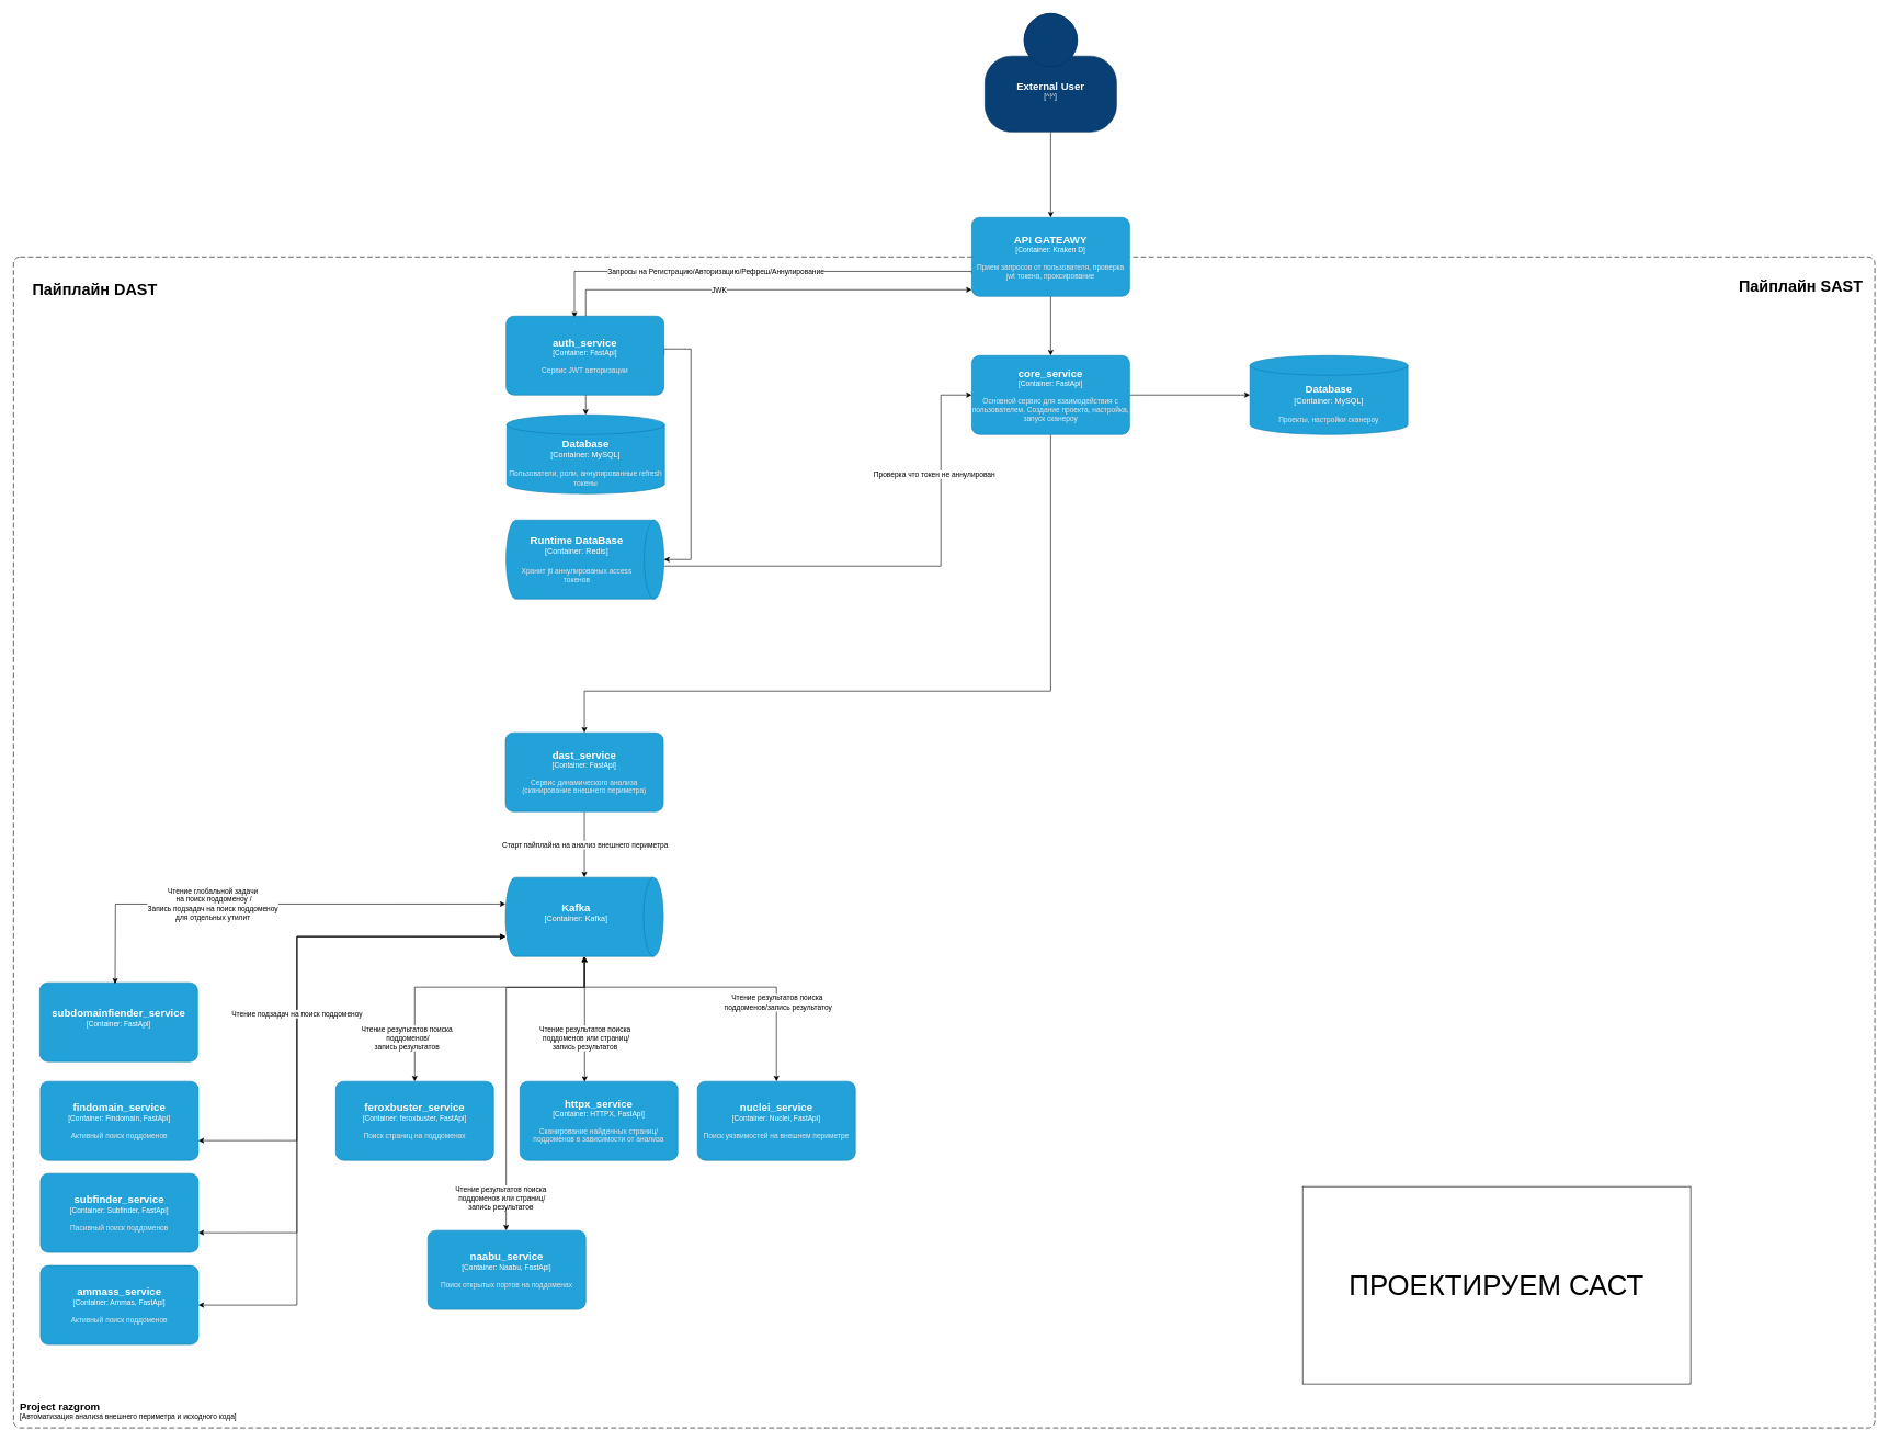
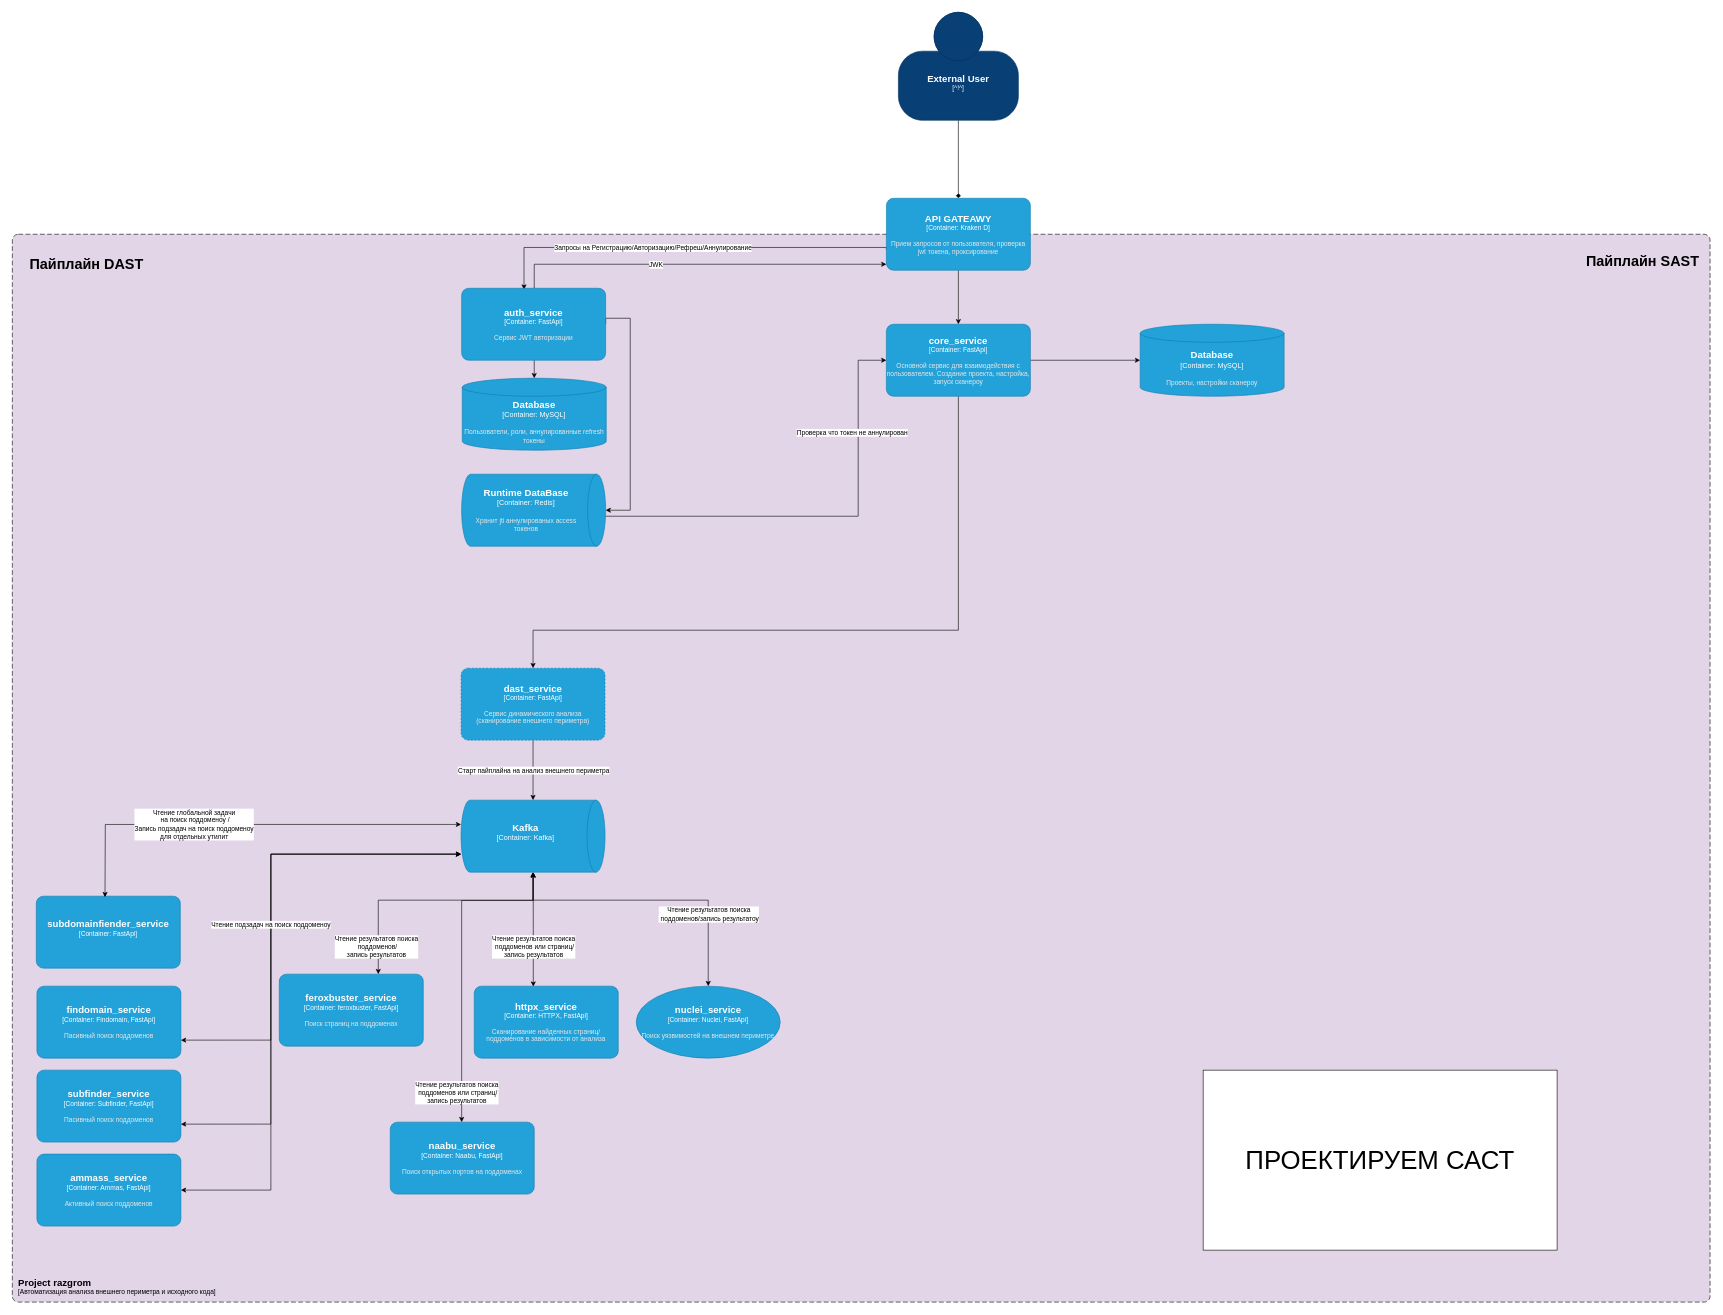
- <mxCell id="7" style="edgeStyle=orthogonalEdgeStyle;rounded=0;orthogonalLoop=1;jettySize=auto;html=1;entryX=0.5;entryY=0;entryDx=0;entryDy=0;entryPerimeter=0;" parent="1" source="8" target="10" edge="1"><mxGeometry relative="1" as="geometry"><mxPoint x="1597" y="320.193" as="targetPoint" /><Array as="points" /></mxGeometry></mxCell>
+ <mxCell id="7" style="edgeStyle=orthogonalEdgeStyle;rounded=0;orthogonalLoop=1;jettySize=auto;html=1;entryX=0.5;entryY=0;entryDx=0;entryDy=0;entryPerimeter=0;endArrow=diamond;" parent="1" source="8" target="10" edge="1"><mxGeometry relative="1" as="geometry"><mxPoint x="1597" y="320.193" as="targetPoint" /><Array as="points" /></mxGeometry></mxCell>
- <mxCell id="21" value="&lt;font style=&quot;font-size: 16px&quot;&gt;&lt;b&gt;dast_service&lt;/b&gt;&lt;/font&gt;&lt;div&gt;[Container: FastApi]&lt;/div&gt;&lt;br&gt;&lt;div&gt;&lt;font style=&quot;font-size: 11px&quot;&gt;&lt;font color=&quot;#E6E6E6&quot;&gt;Сервис динамического анализа (сканирование внешнего периметра)&lt;/font&gt;&lt;/div&gt;" style="rounded=1;whiteSpace=wrap;html=1;fontSize=11;labelBackgroundColor=none;fillColor=#23A2D9;fontColor=#ffffff;align=center;arcSize=10;strokeColor=#0E7DAD;metaEdit=1;resizable=0;points=[[0.25,0,0],[0.5,0,0],[0.75,0,0],[1,0.25,0],[1,0.5,0],[1,0.75,0],[0.75,1,0],[0.5,1,0],[0.25,1,0],[0,0.75,0],[0,0.5,0],[0,0.25,0]];" parent="1" vertex="1"><mxGeometry x="768" y="1113.33" width="240" height="120" as="geometry" /></mxCell>
+ <mxCell id="21" value="&lt;font style=&quot;font-size: 16px&quot;&gt;&lt;b&gt;dast_service&lt;/b&gt;&lt;/font&gt;&lt;div&gt;[Container: FastApi]&lt;/div&gt;&lt;br&gt;&lt;div&gt;&lt;font style=&quot;font-size: 11px&quot;&gt;&lt;font color=&quot;#E6E6E6&quot;&gt;Сервис динамического анализа (сканирование внешнего периметра)&lt;/font&gt;&lt;/div&gt;" style="rounded=1;whiteSpace=wrap;html=1;fontSize=11;labelBackgroundColor=none;fillColor=#23A2D9;fontColor=#ffffff;align=center;arcSize=10;strokeColor=#0E7DAD;metaEdit=1;resizable=0;points=[[0.25,0,0],[0.5,0,0],[0.75,0,0],[1,0.25,0],[1,0.5,0],[1,0.75,0],[0.75,1,0],[0.5,1,0],[0.25,1,0],[0,0.75,0],[0,0.5,0],[0,0.25,0]];dashed=1;" parent="1" vertex="1"><mxGeometry x="768" y="1113.33" width="240" height="120" as="geometry" /></mxCell>
- <mxCell id="2" value="&lt;font style=&quot;font-size: 16px&quot;&gt;&lt;b&gt;&lt;div style=&quot;text-align: left&quot;&gt;Project razgrom&lt;/div&gt;&lt;/b&gt;&lt;/font&gt;&lt;div style=&quot;text-align: left&quot;&gt;[Автоматизация анализа внешнего периметра и исходного кода]&lt;/div&gt;" style="rounded=1;fontSize=11;whiteSpace=wrap;html=1;dashed=1;arcSize=20;labelBackgroundColor=none;align=left;verticalAlign=bottom;labelBorderColor=none;spacingTop=0;spacing=10;dashPattern=8 4;metaEdit=1;rotatable=0;perimeter=rectanglePerimeter;noLabel=0;labelPadding=0;allowArrows=0;connectable=0;expand=0;recursiveResize=0;editable=1;pointerEvents=0;absoluteArcSize=1;points=[[0.25,0,0],[0.5,0,0],[0.75,0,0],[1,0.25,0],[1,0.5,0],[1,0.75,0],[0.75,1,0],[0.5,1,0],[0.25,1,0],[0,0.75,0],[0,0.5,0],[0,0.25,0]];" parent="1" vertex="1"><mxGeometry x="20" y="390" width="2830" height="1780" as="geometry" /></mxCell>
+ <mxCell id="2" value="&lt;font style=&quot;font-size: 16px&quot;&gt;&lt;b&gt;&lt;div style=&quot;text-align: left&quot;&gt;Project razgrom&lt;/div&gt;&lt;/b&gt;&lt;/font&gt;&lt;div style=&quot;text-align: left&quot;&gt;[Автоматизация анализа внешнего периметра и исходного кода]&lt;/div&gt;" style="rounded=1;fontSize=11;whiteSpace=wrap;html=1;dashed=1;arcSize=20;labelBackgroundColor=none;align=left;verticalAlign=bottom;labelBorderColor=none;spacingTop=0;spacing=10;dashPattern=8 4;metaEdit=1;rotatable=0;perimeter=rectanglePerimeter;noLabel=0;labelPadding=0;allowArrows=0;connectable=0;expand=0;recursiveResize=0;editable=1;pointerEvents=0;absoluteArcSize=1;points=[[0.25,0,0],[0.5,0,0],[0.75,0,0],[1,0.25,0],[1,0.5,0],[1,0.75,0],[0.75,1,0],[0.5,1,0],[0.25,1,0],[0,0.75,0],[0,0.5,0],[0,0.25,0]];fillColor=#e1d5e7;" parent="1" vertex="1"><mxGeometry x="20" y="390" width="2830" height="1780" as="geometry" /></mxCell>
- <mxCell id="31" value="&lt;font style=&quot;font-size: 16px&quot;&gt;&lt;b&gt;findomain_service&lt;/b&gt;&lt;/font&gt;&lt;div&gt;[Container: Findomain, FastApi]&lt;/div&gt;&lt;br&gt;&lt;div&gt;&lt;font style=&quot;font-size: 11px&quot;&gt;&lt;font color=&quot;#E6E6E6&quot;&gt;Активный поиск поддоменов&lt;/font&gt;&lt;/div&gt;" style="rounded=1;whiteSpace=wrap;html=1;fontSize=11;labelBackgroundColor=none;fillColor=#23A2D9;fontColor=#ffffff;align=center;arcSize=10;strokeColor=#0E7DAD;metaEdit=1;resizable=0;points=[[0.25,0,0],[0.5,0,0],[0.75,0,0],[1,0.25,0],[1,0.5,0],[1,0.75,0],[0.75,1,0],[0.5,1,0],[0.25,1,0],[0,0.75,0],[0,0.5,0],[0,0.25,0]];" parent="1" vertex="1"><mxGeometry x="61" y="1643.33" width="240" height="120" as="geometry" /></mxCell>
+ <mxCell id="31" value="&lt;font style=&quot;font-size: 16px&quot;&gt;&lt;b&gt;findomain_service&lt;/b&gt;&lt;/font&gt;&lt;div&gt;[Container: Findomain, FastApi]&lt;/div&gt;&lt;br&gt;&lt;div&gt;&lt;font style=&quot;font-size: 11px&quot;&gt;&lt;font color=&quot;#E6E6E6&quot;&gt;Пасивный поиск поддоменов&lt;/font&gt;&lt;/div&gt;" style="rounded=1;whiteSpace=wrap;html=1;fontSize=11;labelBackgroundColor=none;fillColor=#23A2D9;fontColor=#ffffff;align=center;arcSize=10;strokeColor=#0E7DAD;metaEdit=1;resizable=0;points=[[0.25,0,0],[0.5,0,0],[0.75,0,0],[1,0.25,0],[1,0.5,0],[1,0.75,0],[0.75,1,0],[0.5,1,0],[0.25,1,0],[0,0.75,0],[0,0.5,0],[0,0.25,0]];" parent="1" vertex="1"><mxGeometry x="61" y="1643.33" width="240" height="120" as="geometry" /></mxCell>
- <mxCell id="42" value="&lt;font style=&quot;font-size: 16px&quot;&gt;&lt;b&gt;feroxbuster_service&lt;/b&gt;&lt;/font&gt;&lt;div&gt;[Container: feroxbuster, FastApi]&lt;/div&gt;&lt;br&gt;&lt;div&gt;&lt;font style=&quot;font-size: 11px&quot;&gt;&lt;font color=&quot;#E6E6E6&quot;&gt;Поиск страниц на поддоменах&lt;/font&gt;&lt;/div&gt;" style="rounded=1;whiteSpace=wrap;html=1;fontSize=11;labelBackgroundColor=none;fillColor=#23A2D9;fontColor=#ffffff;align=center;arcSize=10;strokeColor=#0E7DAD;metaEdit=1;resizable=0;points=[[0.25,0,0],[0.5,0,0],[0.75,0,0],[1,0.25,0],[1,0.5,0],[1,0.75,0],[0.75,1,0],[0.5,1,0],[0.25,1,0],[0,0.75,0],[0,0.5,0],[0,0.25,0]];" parent="1" vertex="1"><mxGeometry x="510" y="1643.33" width="240" height="120" as="geometry" /></mxCell>
+ <mxCell id="42" value="&lt;font style=&quot;font-size: 16px&quot;&gt;&lt;b&gt;feroxbuster_service&lt;/b&gt;&lt;/font&gt;&lt;div&gt;[Container: feroxbuster, FastApi]&lt;/div&gt;&lt;br&gt;&lt;div&gt;&lt;font style=&quot;font-size: 11px&quot;&gt;&lt;font color=&quot;#E6E6E6&quot;&gt;Поиск страниц на поддоменах&lt;/font&gt;&lt;/div&gt;" style="rounded=1;whiteSpace=wrap;html=1;fontSize=11;labelBackgroundColor=none;fillColor=#23A2D9;fontColor=#ffffff;align=center;arcSize=10;strokeColor=#0E7DAD;metaEdit=1;resizable=0;points=[[0.25,0,0],[0.5,0,0],[0.75,0,0],[1,0.25,0],[1,0.5,0],[1,0.75,0],[0.75,1,0],[0.5,1,0],[0.25,1,0],[0,0.75,0],[0,0.5,0],[0,0.25,0]];" parent="1" vertex="1"><mxGeometry x="465" y="1623.33" width="240" height="120" as="geometry" /></mxCell>
- <mxCell id="52" value="&lt;font style=&quot;font-size: 16px&quot;&gt;&lt;b&gt;nuclei_service&lt;/b&gt;&lt;/font&gt;&lt;div&gt;[Container: Nuclei, FastApi]&lt;/div&gt;&lt;br&gt;&lt;div&gt;&lt;font style=&quot;font-size: 11px&quot;&gt;&lt;font color=&quot;#E6E6E6&quot;&gt;Поиск уязвимостей на внешнем периметре&lt;/font&gt;&lt;/div&gt;" style="rounded=1;whiteSpace=wrap;html=1;fontSize=11;labelBackgroundColor=none;fillColor=#23A2D9;fontColor=#ffffff;align=center;arcSize=10;strokeColor=#0E7DAD;metaEdit=1;resizable=0;points=[[0.25,0,0],[0.5,0,0],[0.75,0,0],[1,0.25,0],[1,0.5,0],[1,0.75,0],[0.75,1,0],[0.5,1,0],[0.25,1,0],[0,0.75,0],[0,0.5,0],[0,0.25,0]];" parent="1" vertex="1"><mxGeometry x="1060" y="1643.33" width="240" height="120" as="geometry" /></mxCell>
+ <mxCell id="52" value="&lt;font style=&quot;font-size: 16px&quot;&gt;&lt;b&gt;nuclei_service&lt;/b&gt;&lt;/font&gt;&lt;div&gt;[Container: Nuclei, FastApi]&lt;/div&gt;&lt;br&gt;&lt;div&gt;&lt;font style=&quot;font-size: 11px&quot;&gt;&lt;font color=&quot;#E6E6E6&quot;&gt;Поиск уязвимостей на внешнем периметре&lt;/font&gt;&lt;/div&gt;" style="ellipse;whiteSpace=wrap;html=1;fontSize=11;labelBackgroundColor=none;fillColor=#23A2D9;fontColor=#ffffff;align=center;arcSize=10;strokeColor=#0E7DAD;metaEdit=1;resizable=0;points=[[0.25,0,0],[0.5,0,0],[0.75,0,0],[1,0.25,0],[1,0.5,0],[1,0.75,0],[0.75,1,0],[0.5,1,0],[0.25,1,0],[0,0.75,0],[0,0.5,0],[0,0.25,0]];" parent="1" vertex="1"><mxGeometry x="1060" y="1643.33" width="240" height="120" as="geometry" /></mxCell>
- <mxCell id="51" value="&lt;font style=&quot;font-size: 43px;&quot;&gt;ПРОЕКТИРУЕМ САСТ&lt;/font&gt;" style="rounded=0;whiteSpace=wrap;html=1;" parent="1" vertex="1"><mxGeometry x="1980" y="1803.33" width="590" height="300" as="geometry" /></mxCell>
+ <mxCell id="51" value="&lt;font style=&quot;font-size: 43px;&quot;&gt;ПРОЕКТИРУЕМ САСТ&lt;/font&gt;" style="rounded=0;whiteSpace=wrap;html=1;" parent="1" vertex="1"><mxGeometry x="2005" y="1783.33" width="590" height="300" as="geometry" /></mxCell>
